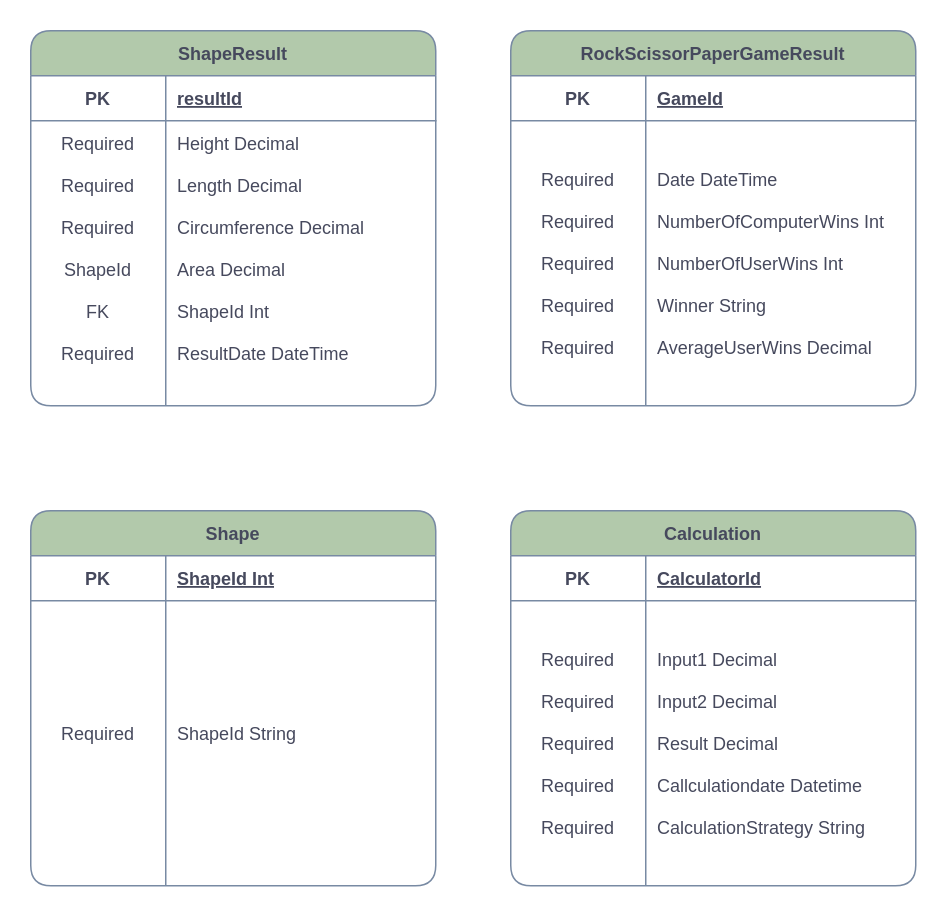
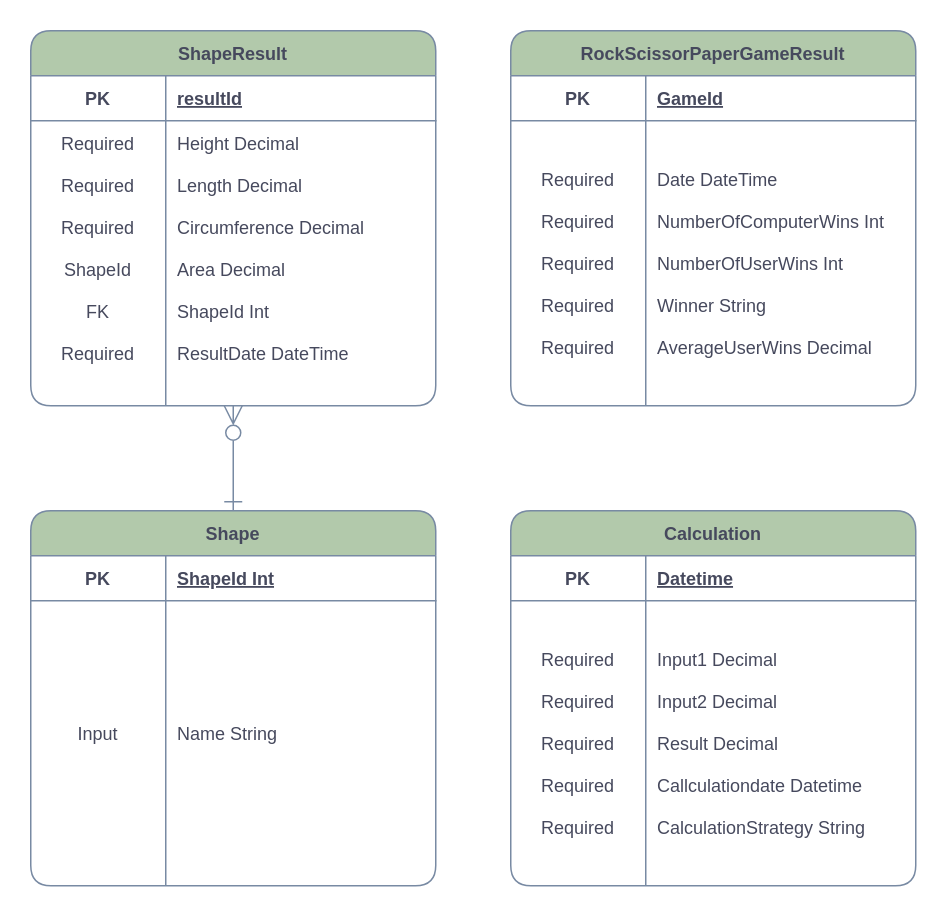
+ <mxCell id="2" style="edgeStyle=orthogonalEdgeStyle;rounded=1;orthogonalLoop=1;jettySize=auto;html=1;endArrow=ERone;endFill=0;strokeWidth=1;endSize=10;startSize=10;startArrow=ERzeroToMany;startFill=0;strokeColor=#788AA3;fontColor=#46495D;" edge="1" parent="1" source="3" target="13"><mxGeometry relative="1" as="geometry" /></mxCell>
- <mxCell id="32" value="CalculatorId" style="shape=partialRectangle;connectable=0;fillColor=none;top=0;left=0;bottom=0;right=0;align=left;spacingLeft=6;fontStyle=5;overflow=hidden;strokeColor=#788AA3;fontColor=#46495D;rounded=1;" vertex="1" parent="30"><mxGeometry x="90.0" width="180" height="30" as="geometry"><mxRectangle width="180" height="30" as="alternateBounds" /></mxGeometry></mxCell>
+ <mxCell id="32" value="Datetime" style="shape=partialRectangle;connectable=0;fillColor=none;top=0;left=0;bottom=0;right=0;align=left;spacingLeft=6;fontStyle=5;overflow=hidden;strokeColor=#788AA3;fontColor=#46495D;rounded=1;" vertex="1" parent="30"><mxGeometry x="90.0" width="180" height="30" as="geometry"><mxRectangle width="180" height="30" as="alternateBounds" /></mxGeometry></mxCell>
- <mxCell id="18" value="Required&#10; " style="shape=partialRectangle;connectable=0;fillColor=none;top=0;left=0;bottom=0;right=0;editable=1;overflow=hidden;strokeColor=#788AA3;fontColor=#46495D;rounded=1;" vertex="1" parent="17"><mxGeometry width="90" height="190" as="geometry"><mxRectangle width="90" height="190" as="alternateBounds" /></mxGeometry></mxCell>
+ <mxCell id="18" value="Input&#10; " style="shape=partialRectangle;connectable=0;fillColor=none;top=0;left=0;bottom=0;right=0;editable=1;overflow=hidden;strokeColor=#788AA3;fontColor=#46495D;rounded=1;" vertex="1" parent="17"><mxGeometry width="90" height="190" as="geometry"><mxRectangle width="90" height="190" as="alternateBounds" /></mxGeometry></mxCell>
- <mxCell id="19" value="ShapeId String&#10;" style="shape=partialRectangle;connectable=0;fillColor=none;top=0;left=0;bottom=0;right=0;align=left;spacingLeft=6;overflow=hidden;strokeColor=#788AA3;fontColor=#46495D;rounded=1;" vertex="1" parent="17"><mxGeometry x="90" width="180" height="190" as="geometry"><mxRectangle width="180" height="190" as="alternateBounds" /></mxGeometry></mxCell>
+ <mxCell id="19" value="Name String&#10;" style="shape=partialRectangle;connectable=0;fillColor=none;top=0;left=0;bottom=0;right=0;align=left;spacingLeft=6;overflow=hidden;strokeColor=#788AA3;fontColor=#46495D;rounded=1;" vertex="1" parent="17"><mxGeometry x="90" width="180" height="190" as="geometry"><mxRectangle width="180" height="190" as="alternateBounds" /></mxGeometry></mxCell>
